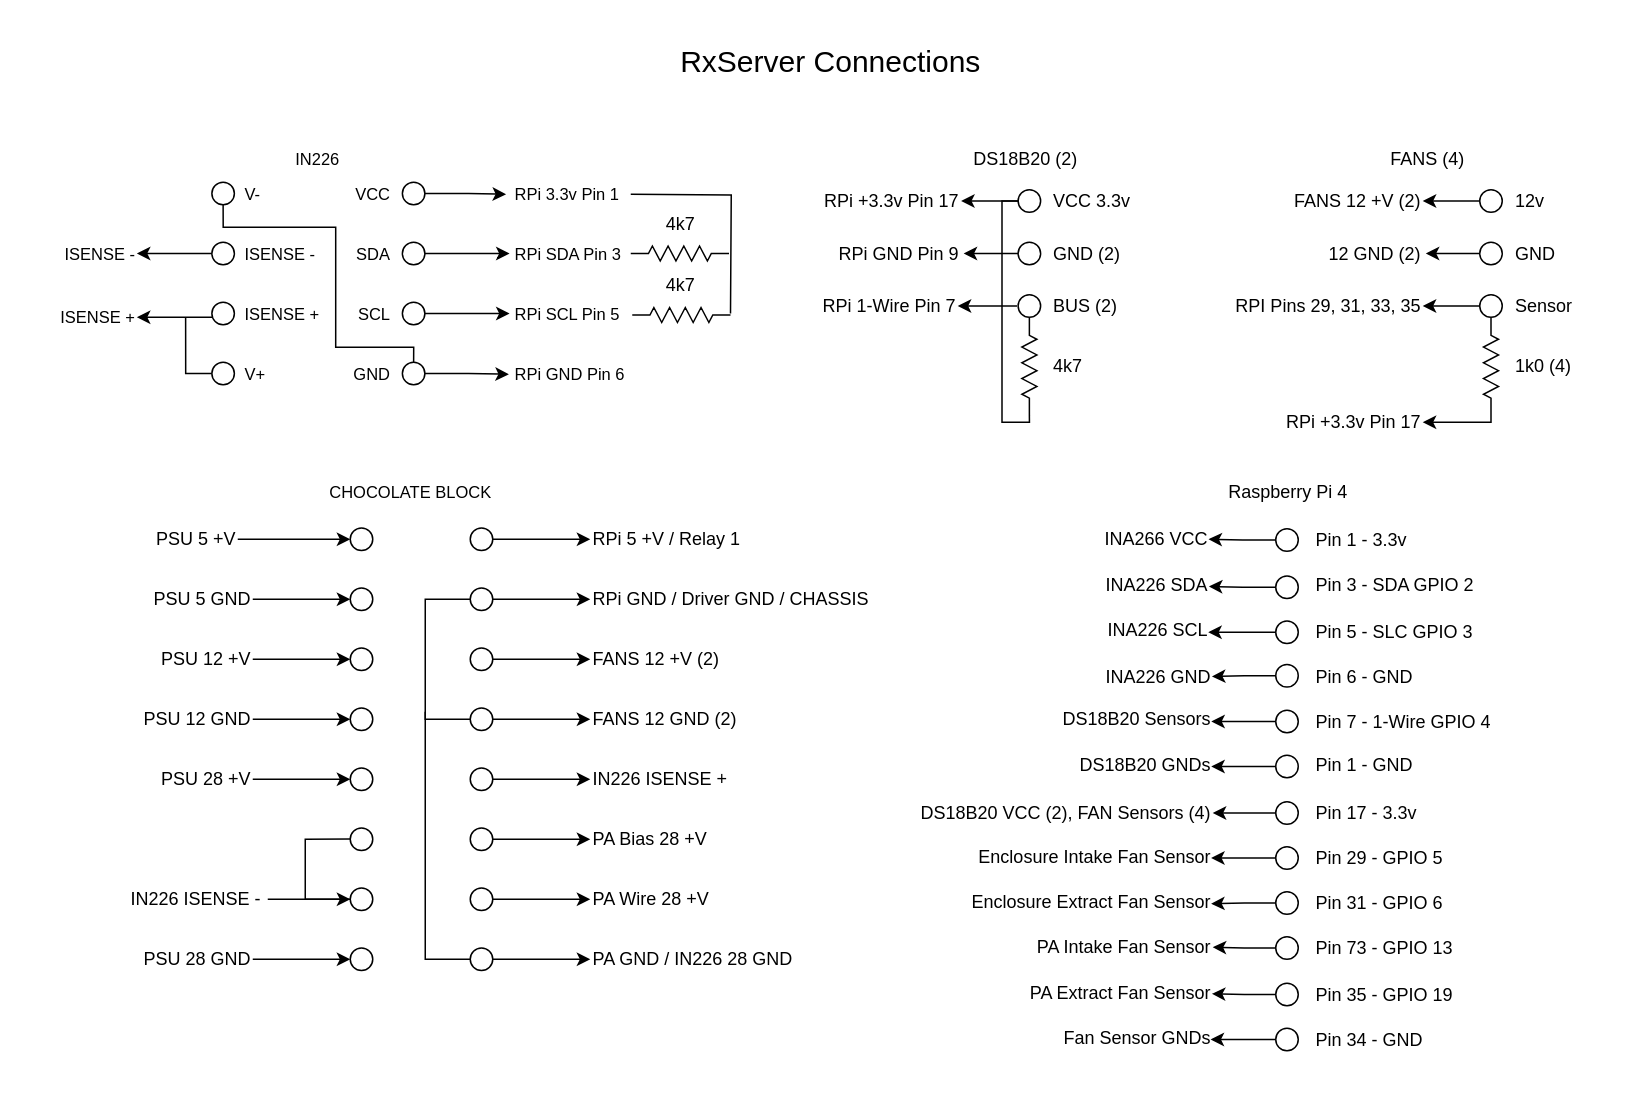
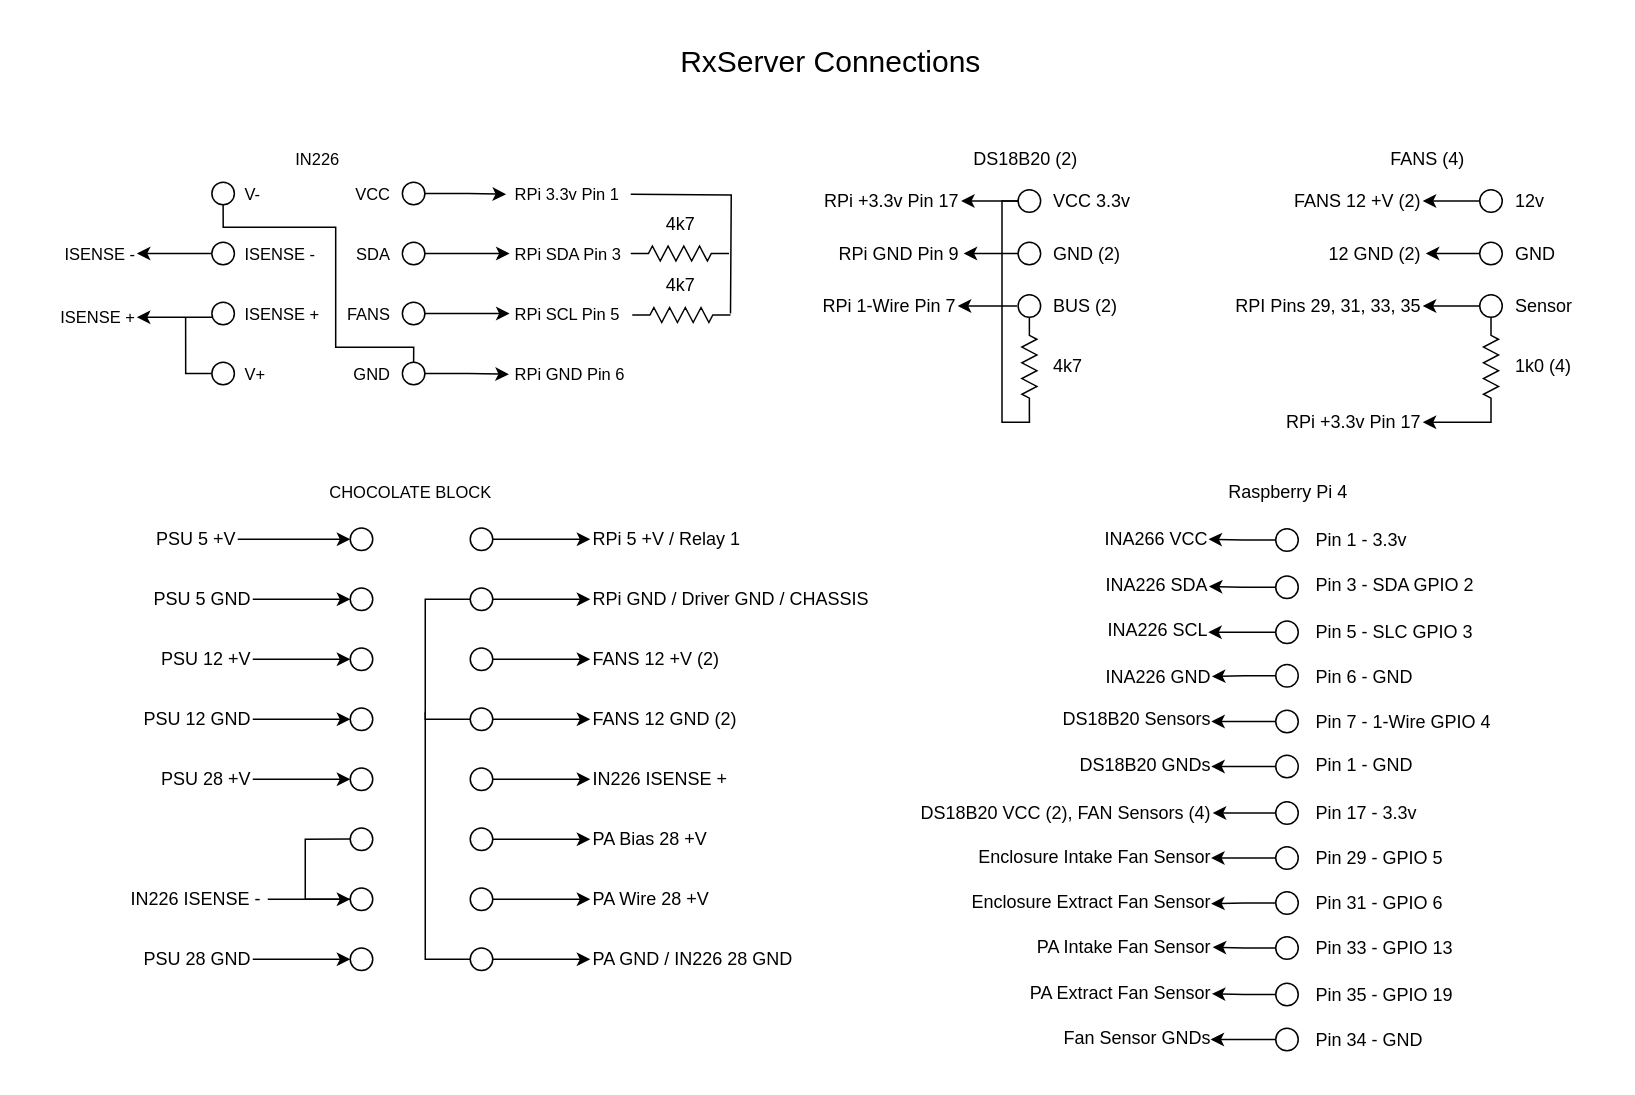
- <mxCell id="108" value="SCL" style="text;html=1;align=right;verticalAlign=middle;resizable=0;points=[];autosize=1;strokeColor=none;fillColor=none;fontSize=11;" parent="89" vertex="1"><mxGeometry x="200" y="102.5" width="40" height="30" as="geometry" /></mxCell>
+ <mxCell id="108" value="FANS" style="text;html=1;align=right;verticalAlign=middle;resizable=0;points=[];autosize=1;strokeColor=none;fillColor=none;fontSize=11;" parent="89" vertex="1"><mxGeometry x="200" y="102.5" width="40" height="30" as="geometry" /></mxCell>
- <mxCell id="133" value="Pin 73 - GPIO 13" style="text;html=1;align=left;verticalAlign=middle;resizable=0;points=[];autosize=1;strokeColor=none;fillColor=none;" parent="127" vertex="1"><mxGeometry x="247" y="303.5" width="110" height="30" as="geometry" /></mxCell>
+ <mxCell id="133" value="Pin 33 - GPIO 13" style="text;html=1;align=left;verticalAlign=middle;resizable=0;points=[];autosize=1;strokeColor=none;fillColor=none;" parent="127" vertex="1"><mxGeometry x="247" y="303.5" width="110" height="30" as="geometry" /></mxCell>
